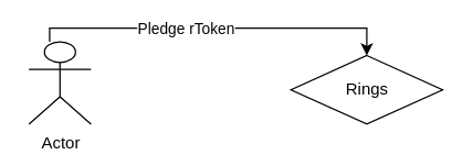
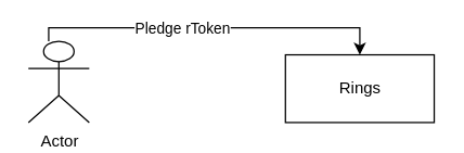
- <mxCell id="5" value="Rings" style="rhombus;html=1;" parent="1" vertex="1"><mxGeometry x="210" y="40" width="110" height="50" as="geometry" /></mxCell>
+ <mxCell id="5" value="Rings" style="html=1;" parent="1" vertex="1"><mxGeometry x="210" y="40" width="110" height="50" as="geometry" /></mxCell>
